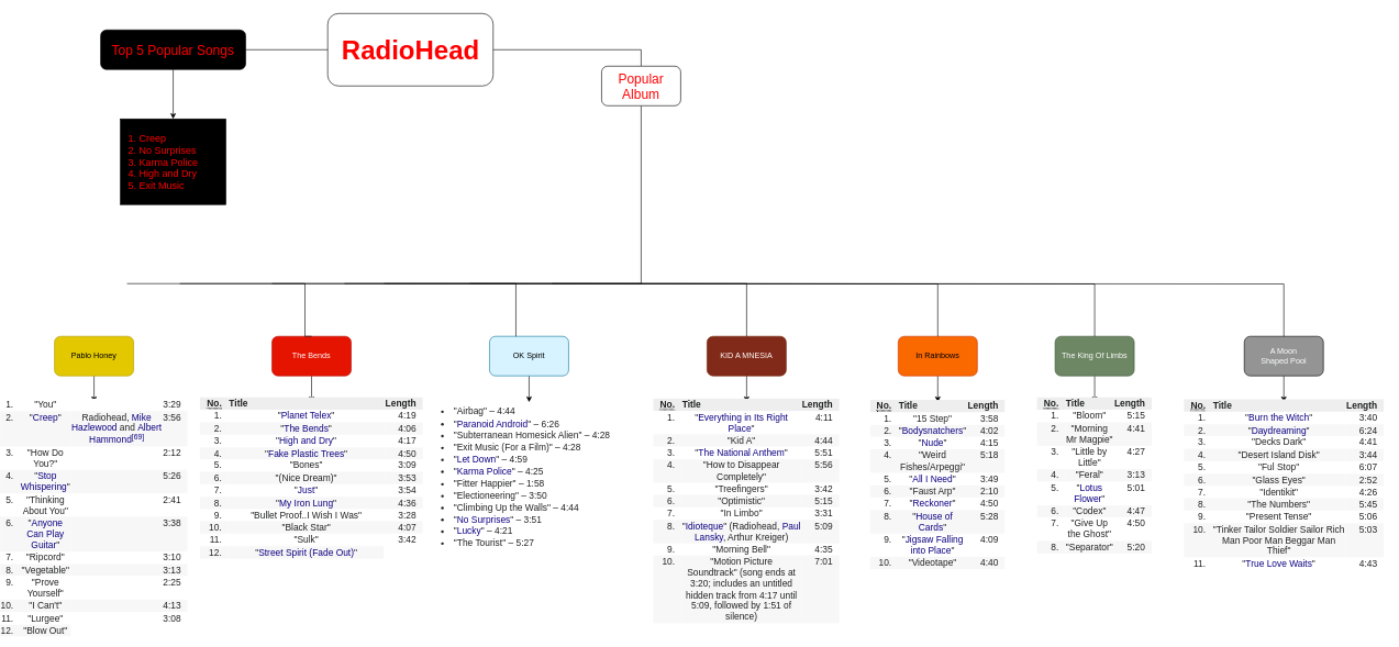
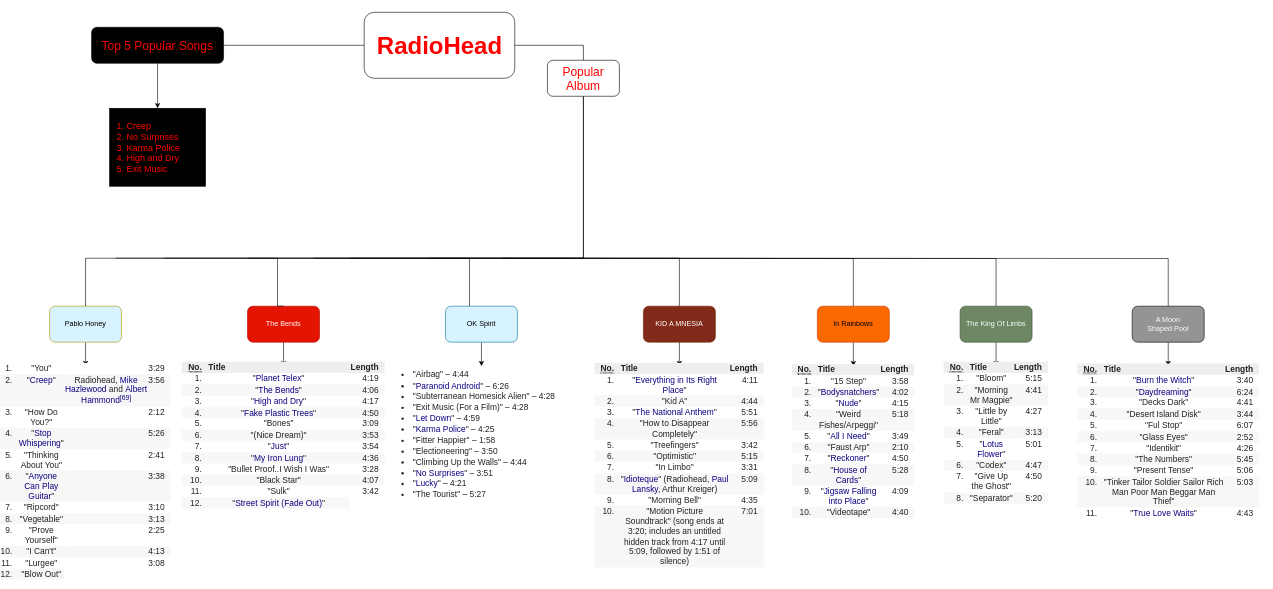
- <mxCell id="4" value="RadioHead" style="rounded=1;whiteSpace=wrap;html=1;fontSize=40;fontColor=#FF0000;fontStyle=1" parent="1" vertex="1"><mxGeometry x="434.5" y="20" width="251" height="110" as="geometry" /></mxCell>
+ <mxCell id="4" value="RadioHead" style="rounded=1;whiteSpace=wrap;html=1;fontSize=40;fontColor=#FF0000;fontStyle=1" parent="1" vertex="1"><mxGeometry x="544.5" y="20" width="251" height="110" as="geometry" /></mxCell>
+ <mxCell id="30" value="" style="edgeStyle=orthogonalEdgeStyle;rounded=0;orthogonalLoop=1;jettySize=auto;html=1;entryX=0.5;entryY=0;entryDx=0;entryDy=0;exitX=0.5;exitY=1;exitDx=0;exitDy=0;endArrow=none;endFill=0;startArrow=none;startFill=0;" parent="1" source="27" target="29" edge="1"><mxGeometry relative="1" as="geometry"><mxPoint x="0" y="570" as="targetPoint" /><Array as="points"><mxPoint x="910" y="430" /><mxPoint x="80" y="430" /></Array></mxGeometry></mxCell>
- <mxCell id="29" value="Pablo Honey" style="rounded=1;whiteSpace=wrap;html=1;flipV=0;flipH=0;fillColor=#e3c800;strokeColor=#B09500;fontColor=#000000;" parent="1" vertex="1"><mxGeometry x="20" y="510" width="120" height="60" as="geometry" /></mxCell>
+ <mxCell id="29" value="Pablo Honey" style="rounded=1;whiteSpace=wrap;html=1;flipV=0;flipH=0;fillColor=#d6f3ff;strokeColor=#B09500;fontColor=#000000;" parent="1" vertex="1"><mxGeometry x="20" y="510" width="120" height="60" as="geometry" /></mxCell>
